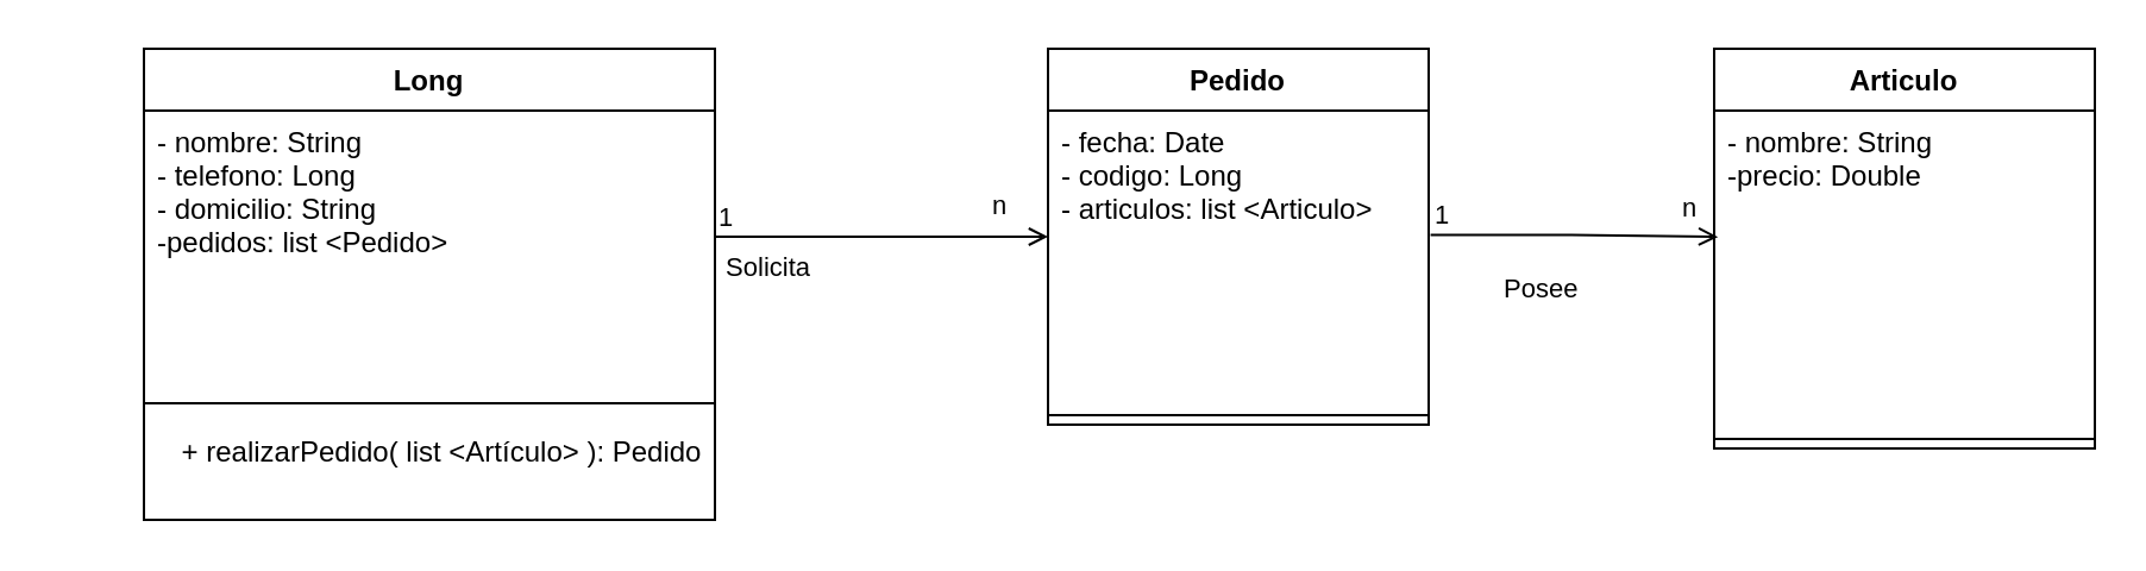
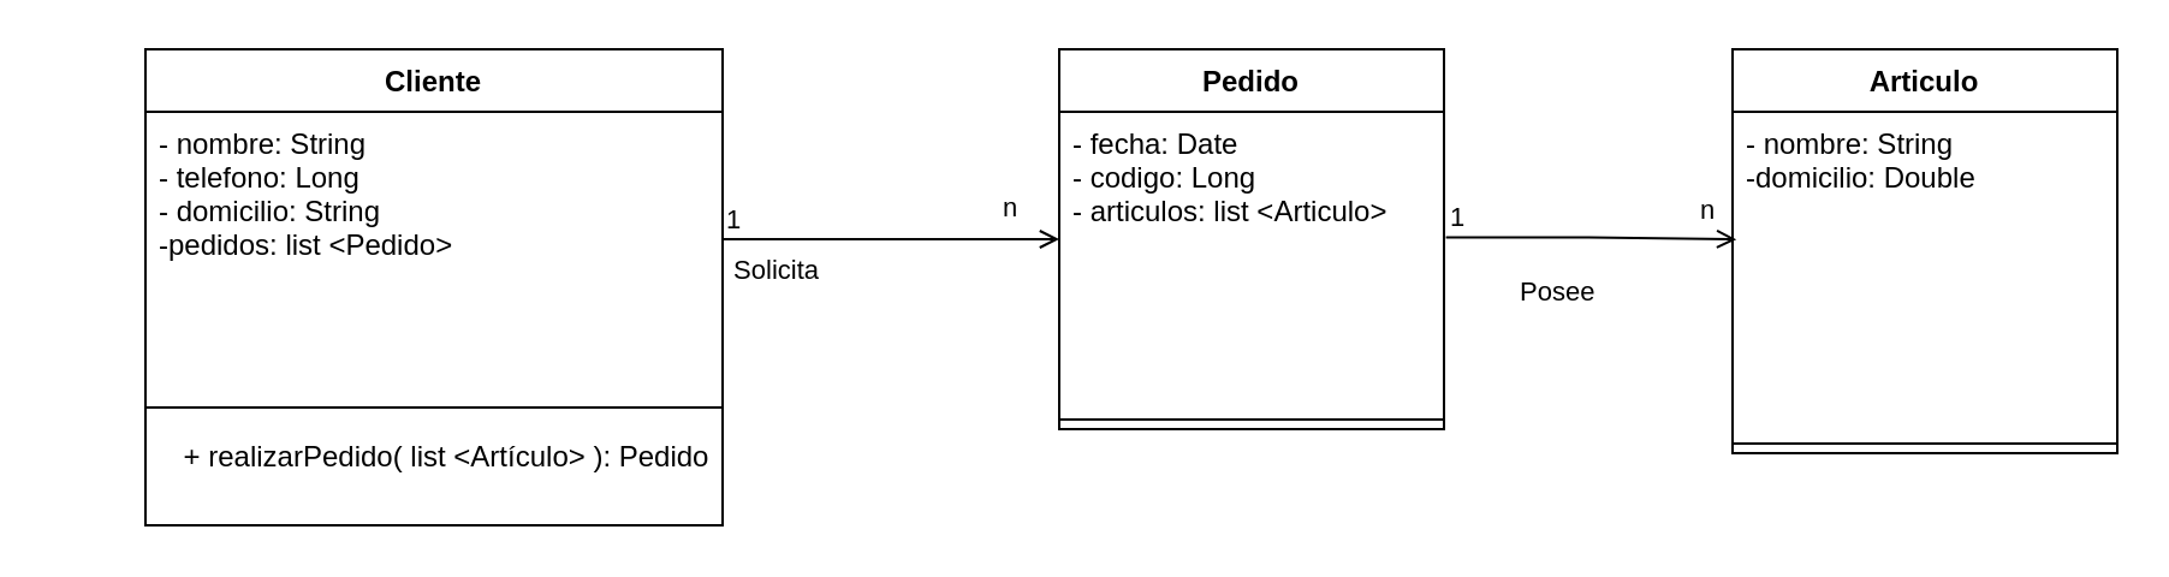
- <mxCell id="2" value="Long" style="swimlane;fontStyle=1;align=center;verticalAlign=top;childLayout=stackLayout;horizontal=1;startSize=26;horizontalStack=0;resizeParent=1;resizeParentMax=0;resizeLast=0;collapsible=1;marginBottom=0;fillColor=default;strokeColor=default;fontColor=default;" parent="1" vertex="1"><mxGeometry x="60" y="20" width="240" height="198" as="geometry" /></mxCell>
+ <mxCell id="2" value="Cliente" style="swimlane;fontStyle=1;align=center;verticalAlign=top;childLayout=stackLayout;horizontal=1;startSize=26;horizontalStack=0;resizeParent=1;resizeParentMax=0;resizeLast=0;collapsible=1;marginBottom=0;fillColor=default;strokeColor=default;fontColor=default;" parent="1" vertex="1"><mxGeometry x="60" y="20" width="240" height="198" as="geometry" /></mxCell>
- <mxCell id="9" value="- nombre: String&#10;-precio: Double" style="text;strokeColor=none;fillColor=none;align=left;verticalAlign=top;spacingLeft=4;spacingRight=4;overflow=hidden;rotatable=0;points=[[0,0.5],[1,0.5]];portConstraint=eastwest;fontColor=default;" parent="8" vertex="1"><mxGeometry y="26" width="160" height="134" as="geometry" /></mxCell>
+ <mxCell id="9" value="- nombre: String&#10;-domicilio: Double" style="text;strokeColor=none;fillColor=none;align=left;verticalAlign=top;spacingLeft=4;spacingRight=4;overflow=hidden;rotatable=0;points=[[0,0.5],[1,0.5]];portConstraint=eastwest;fontColor=default;" parent="8" vertex="1"><mxGeometry y="26" width="160" height="134" as="geometry" /></mxCell>
